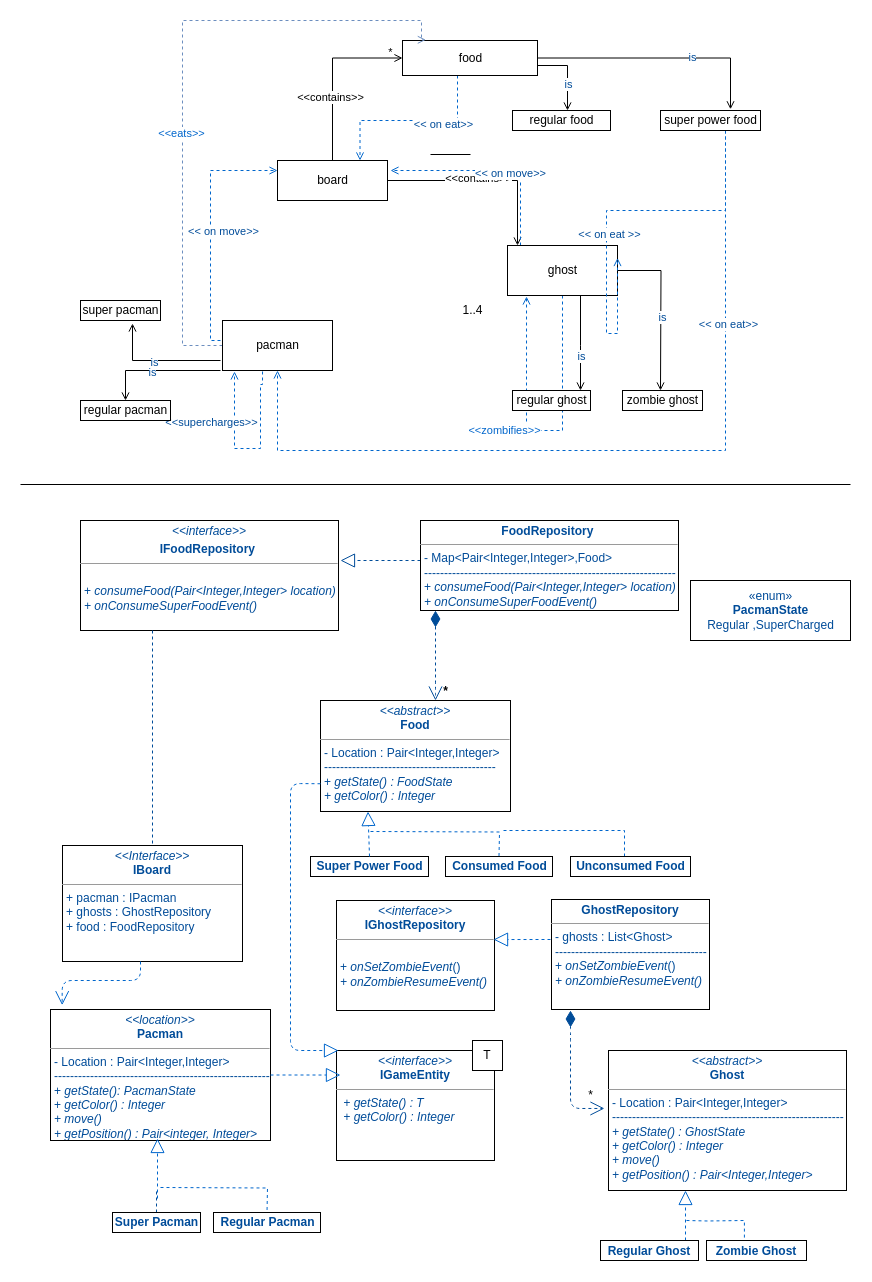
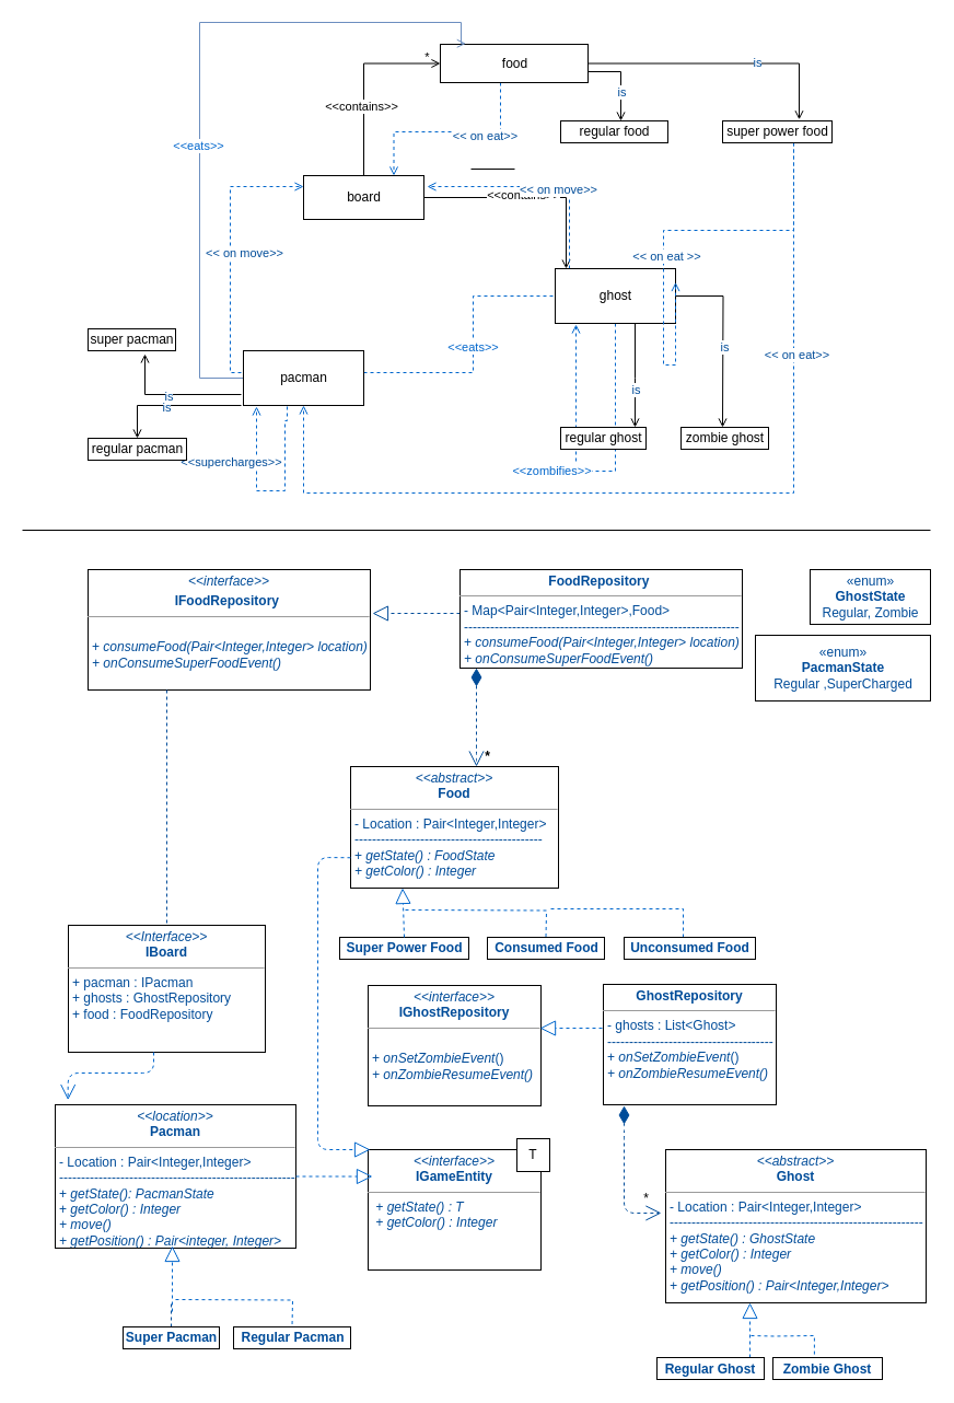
- <mxCell id="17" style="edgeStyle=orthogonalEdgeStyle;rounded=0;orthogonalLoop=1;jettySize=auto;html=1;entryX=0.173;entryY=-0.02;entryDx=0;entryDy=0;entryPerimeter=0;endArrow=open;endFill=0;fillColor=#dae8fc;strokeColor=#6c8ebf;dashed=1;" parent="1" source="19" target="15" edge="1"><mxGeometry relative="1" as="geometry"><Array as="points"><mxPoint x="182" y="345" /><mxPoint x="182" y="20" /><mxPoint x="421" y="20" /></Array></mxGeometry></mxCell>
+ <mxCell id="17" style="edgeStyle=orthogonalEdgeStyle;rounded=0;orthogonalLoop=1;jettySize=auto;html=1;entryX=0.173;entryY=-0.02;entryDx=0;entryDy=0;entryPerimeter=0;endArrow=open;endFill=0;fillColor=#dae8fc;strokeColor=#6c8ebf;dashed=0;" parent="1" source="19" target="15" edge="1"><mxGeometry relative="1" as="geometry"><Array as="points"><mxPoint x="182" y="345" /><mxPoint x="182" y="20" /><mxPoint x="421" y="20" /></Array></mxGeometry></mxCell>
- <mxCell id="31" value="1..4" style="text;html=1;align=center;verticalAlign=middle;resizable=0;points=[];autosize=1;strokeColor=none;" parent="1" vertex="1"><mxGeometry x="452" y="300" width="40" height="20" as="geometry" /></mxCell>
+ <mxCell id="16" value="&lt;font color=&quot;#0066cc&quot;&gt;&amp;lt;&amp;lt;eats&amp;gt;&amp;gt;&lt;/font&gt;" style="edgeStyle=orthogonalEdgeStyle;rounded=0;orthogonalLoop=1;jettySize=auto;html=1;entryX=0;entryY=0.5;entryDx=0;entryDy=0;endArrow=none;endFill=0;strokeColor=#0066CC;dashed=1;" parent="1" source="19" target="28" edge="1"><mxGeometry relative="1" as="geometry"><Array as="points"><mxPoint x="432" y="340" /></Array></mxGeometry></mxCell>
+ <mxCell id="40" value="«enum»&lt;br&gt;&lt;b&gt;GhostState&lt;br&gt;&lt;/b&gt;Regular, Zombie" style="html=1;fontColor=#004C99;" parent="1" vertex="1"><mxGeometry x="740" y="520" width="110" height="50" as="geometry" /></mxCell>
